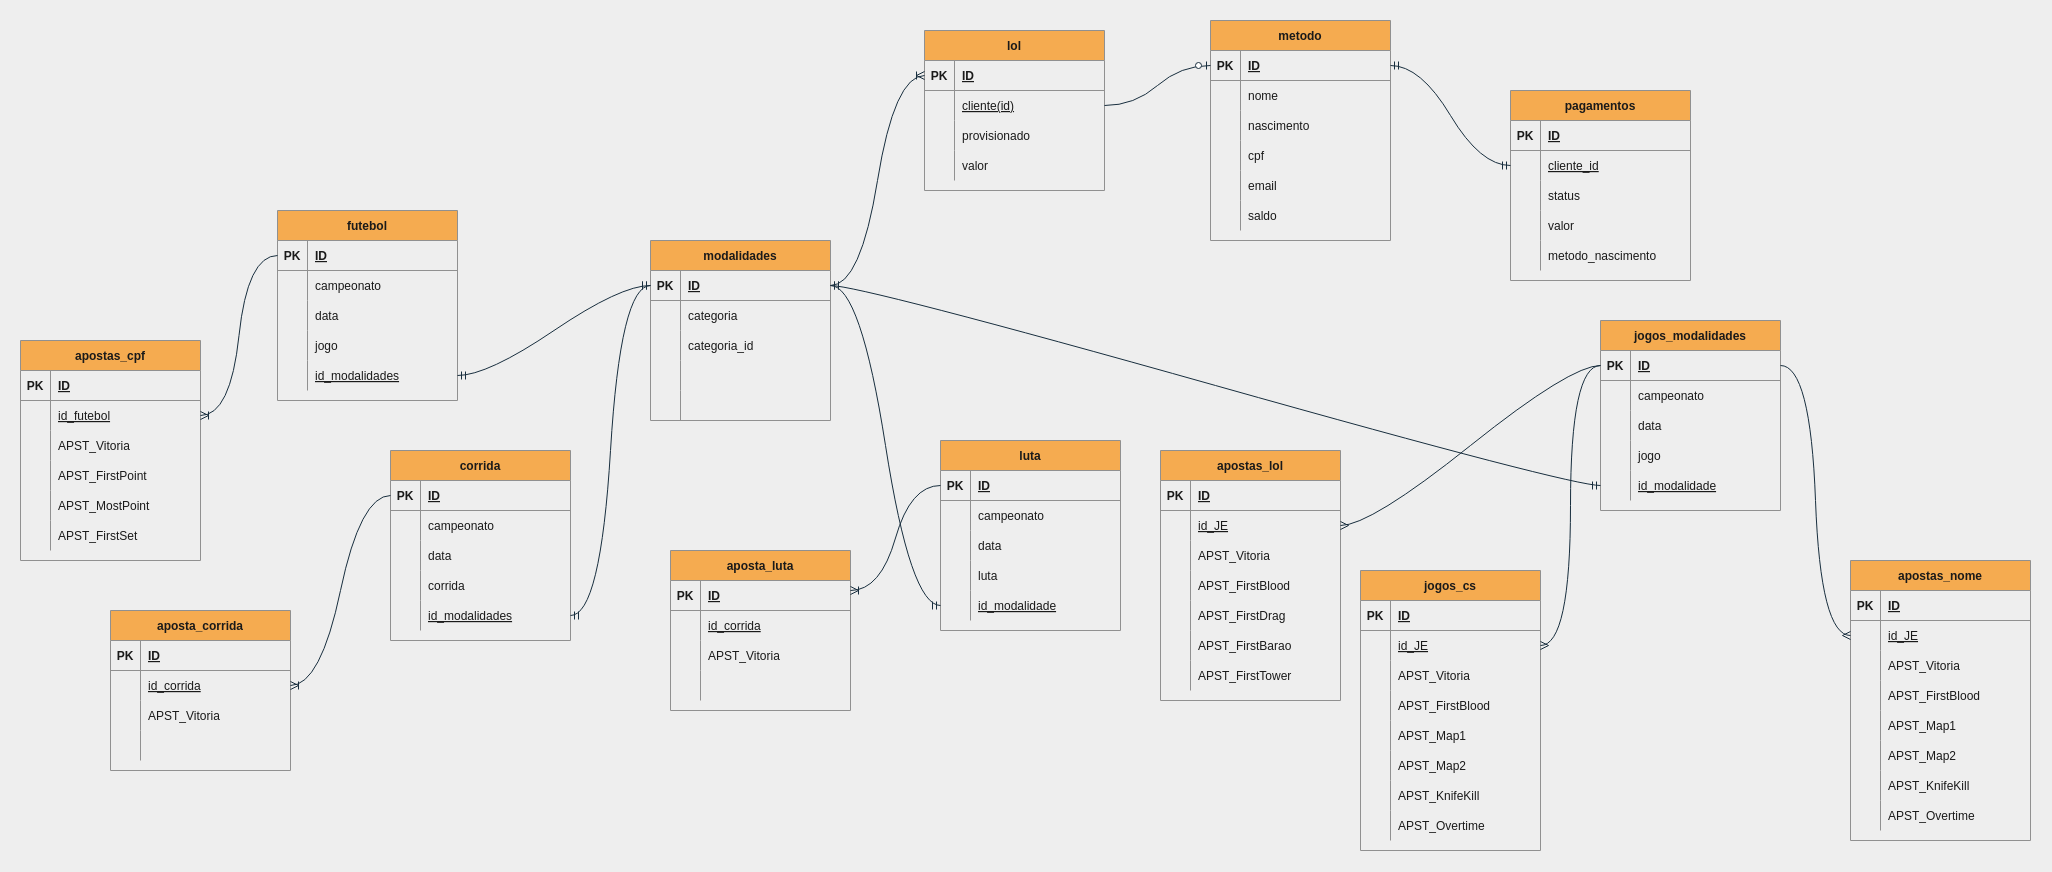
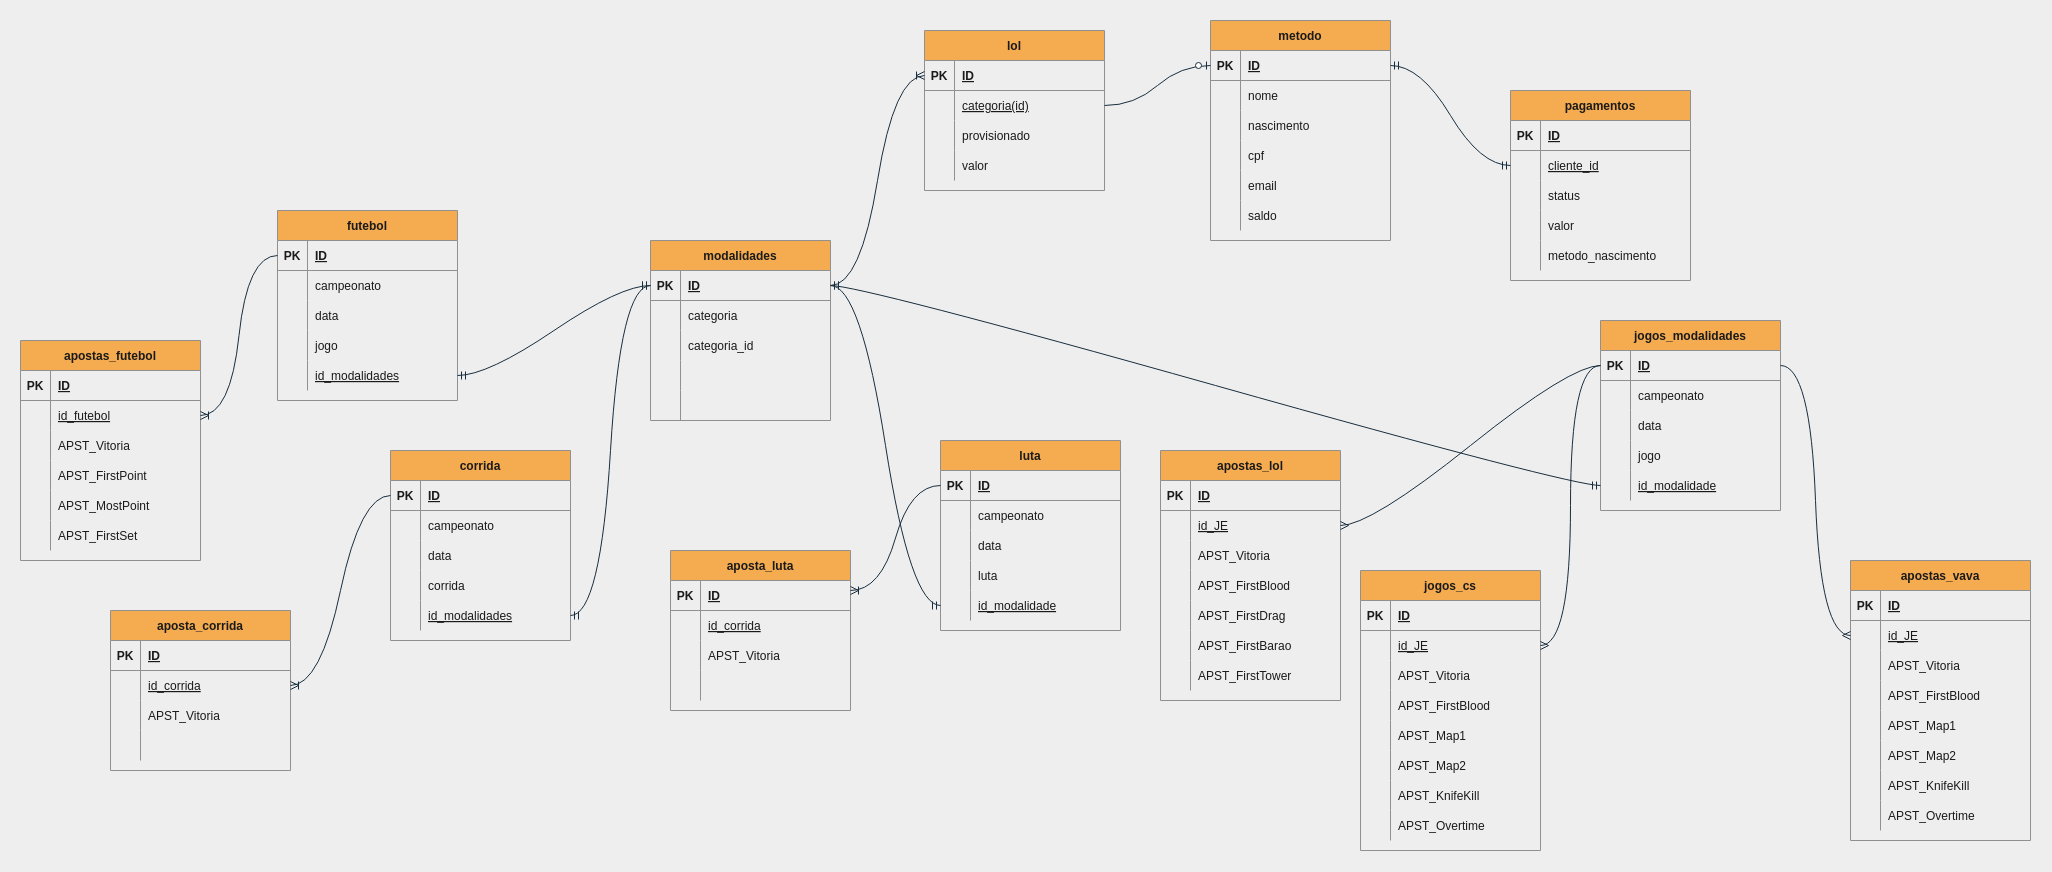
- <mxCell id="8" value="cliente(id)" style="shape=partialRectangle;connectable=0;fillColor=none;top=0;left=0;bottom=0;right=0;align=left;spacingLeft=6;overflow=hidden;fontStyle=4;strokeColor=#909090;fontColor=#1A1A1A;rounded=0;" parent="6" vertex="1"><mxGeometry x="30" width="150" height="30" as="geometry"><mxRectangle width="150" height="30" as="alternateBounds" /></mxGeometry></mxCell>
+ <mxCell id="8" value="categoria(id)" style="shape=partialRectangle;connectable=0;fillColor=none;top=0;left=0;bottom=0;right=0;align=left;spacingLeft=6;overflow=hidden;fontStyle=4;strokeColor=#909090;fontColor=#1A1A1A;rounded=0;" parent="6" vertex="1"><mxGeometry x="30" width="150" height="30" as="geometry"><mxRectangle width="150" height="30" as="alternateBounds" /></mxGeometry></mxCell>
- <mxCell id="176" value="apostas_cpf" style="shape=table;startSize=30;container=1;collapsible=1;childLayout=tableLayout;fixedRows=1;rowLines=0;fontStyle=1;align=center;resizeLast=1;fillColor=#F5AB50;strokeColor=#909090;fontColor=#1A1A1A;rounded=0;" parent="1" vertex="1"><mxGeometry x="20" y="340" width="180" height="220" as="geometry" /></mxCell>
+ <mxCell id="176" value="apostas_futebol" style="shape=table;startSize=30;container=1;collapsible=1;childLayout=tableLayout;fixedRows=1;rowLines=0;fontStyle=1;align=center;resizeLast=1;fillColor=#F5AB50;strokeColor=#909090;fontColor=#1A1A1A;rounded=0;" parent="1" vertex="1"><mxGeometry x="20" y="340" width="180" height="220" as="geometry" /></mxCell>
- <mxCell id="85" value="apostas_nome" style="shape=table;startSize=30;container=1;collapsible=1;childLayout=tableLayout;fixedRows=1;rowLines=0;fontStyle=1;align=center;resizeLast=1;fillColor=#F5AB50;strokeColor=#909090;fontColor=#1A1A1A;rounded=0;" parent="1" vertex="1"><mxGeometry x="1850" y="560" width="180" height="280" as="geometry" /></mxCell>
+ <mxCell id="85" value="apostas_vava" style="shape=table;startSize=30;container=1;collapsible=1;childLayout=tableLayout;fixedRows=1;rowLines=0;fontStyle=1;align=center;resizeLast=1;fillColor=#F5AB50;strokeColor=#909090;fontColor=#1A1A1A;rounded=0;" parent="1" vertex="1"><mxGeometry x="1850" y="560" width="180" height="280" as="geometry" /></mxCell>
